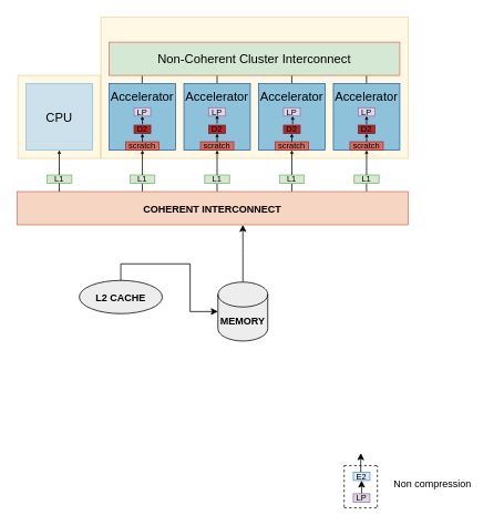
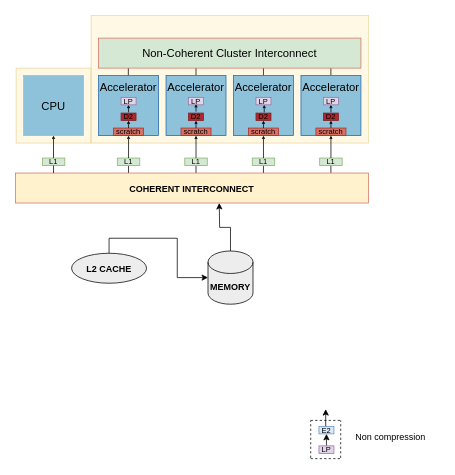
- <mxCell id="4" value="&lt;font style=&quot;font-size: 15px;&quot;&gt;CPU&lt;/font&gt;" style="whiteSpace=wrap;html=1;aspect=fixed;fillColor=#CDE1EC;strokeColor=#8EC1DA;" vertex="1" parent="1"><mxGeometry x="31" y="100" width="80" height="80" as="geometry" /></mxCell>
+ <mxCell id="4" value="&lt;font style=&quot;font-size: 15px;&quot;&gt;CPU&lt;/font&gt;" style="whiteSpace=wrap;html=1;aspect=fixed;fillColor=#8ec1da;strokeColor=#8EC1DA;" vertex="1" parent="1"><mxGeometry x="31" y="100" width="80" height="80" as="geometry" /></mxCell>
- <mxCell id="45" value="&lt;font style=&quot;font-size: 12px;&quot;&gt;&lt;b&gt;COHERENT INTERCONNECT&lt;/b&gt;&lt;/font&gt;" style="rounded=0;whiteSpace=wrap;html=1;fillColor=#F6D6C2;strokeColor=#D47264;fontSize=15;" vertex="1" parent="1"><mxGeometry x="20" y="230" width="471" height="40" as="geometry" /></mxCell>
+ <mxCell id="45" value="&lt;font style=&quot;font-size: 12px;&quot;&gt;&lt;b&gt;COHERENT INTERCONNECT&lt;/b&gt;&lt;/font&gt;" style="rounded=0;whiteSpace=wrap;html=1;fillColor=#fff2cc;strokeColor=#D47264;fontSize=15;" vertex="1" parent="1"><mxGeometry x="20" y="230" width="471" height="40" as="geometry" /></mxCell>
- <mxCell id="65" value="&lt;b&gt;MEMORY&lt;/b&gt;" style="shape=cylinder3;whiteSpace=wrap;html=1;boundedLbl=1;backgroundOutline=1;size=15;fillColor=light-dark(#ededed, #ededed);" vertex="1" parent="1"><mxGeometry x="262" y="339" width="60" height="71" as="geometry" /></mxCell>
+ <mxCell id="65" value="&lt;b&gt;MEMORY&lt;/b&gt;" style="shape=cylinder3;whiteSpace=wrap;html=1;boundedLbl=1;backgroundOutline=1;size=15;fillColor=light-dark(#ededed, #ededed);" vertex="1" parent="1"><mxGeometry x="277" y="334" width="60" height="71" as="geometry" /></mxCell>
